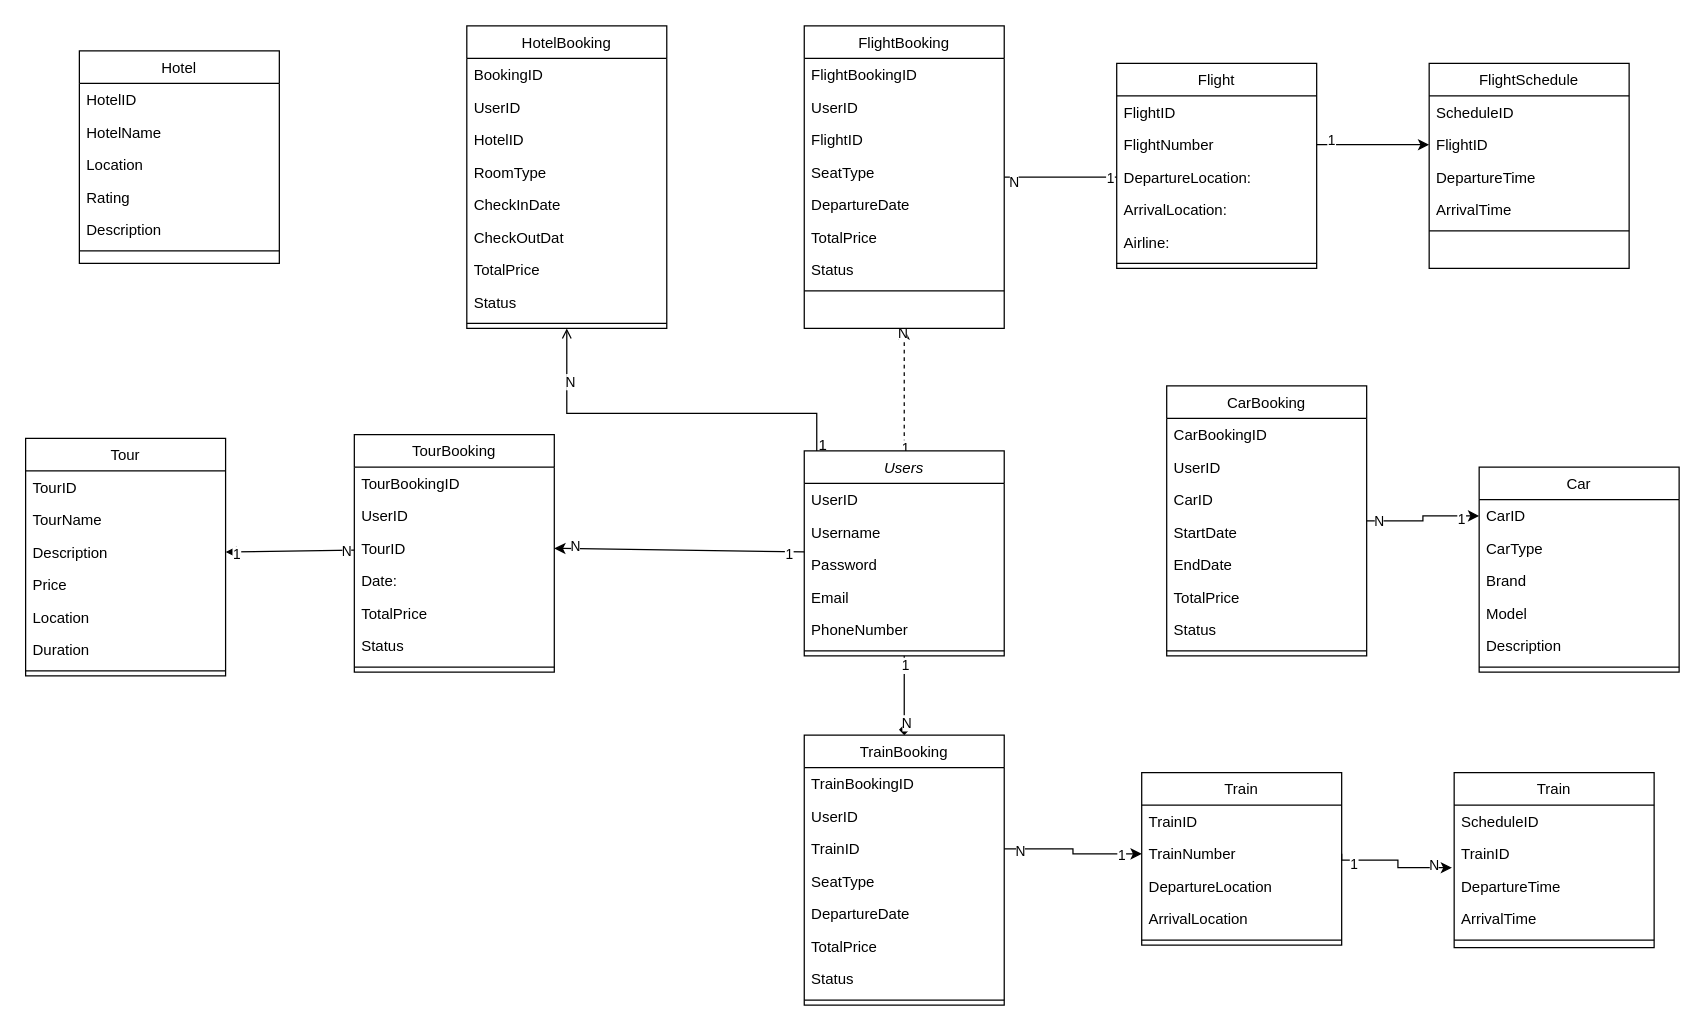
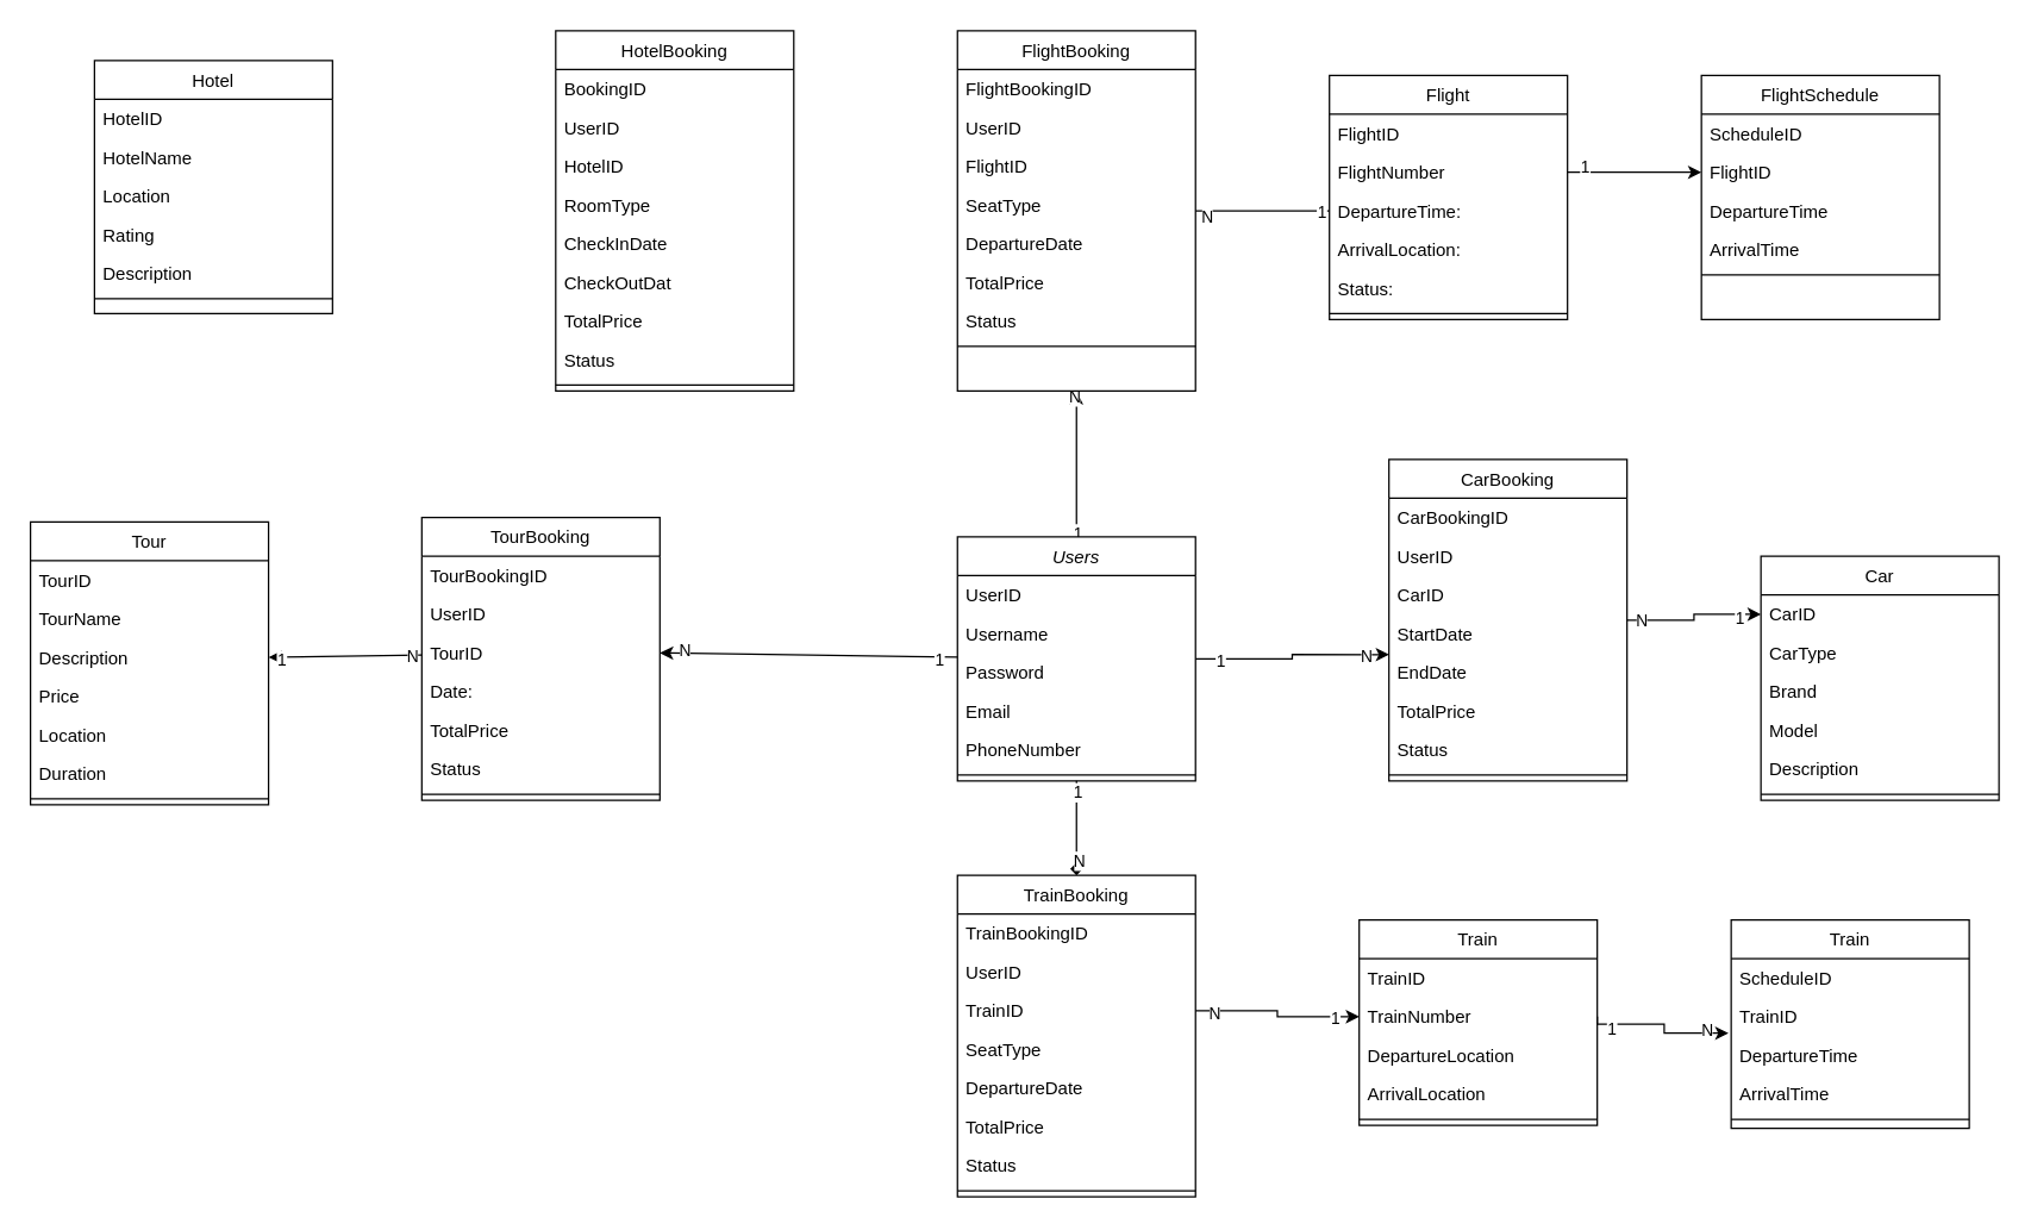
- <mxCell id="54" value="DepartureLocation:" style="text;align=left;verticalAlign=top;spacingLeft=4;spacingRight=4;overflow=hidden;rotatable=0;points=[[0,0.5],[1,0.5]];portConstraint=eastwest;rounded=0;shadow=0;html=0;" parent="51" vertex="1"><mxGeometry y="78" width="160" height="26" as="geometry" /></mxCell>
+ <mxCell id="54" value="DepartureTime:" style="text;align=left;verticalAlign=top;spacingLeft=4;spacingRight=4;overflow=hidden;rotatable=0;points=[[0,0.5],[1,0.5]];portConstraint=eastwest;rounded=0;shadow=0;html=0;" parent="51" vertex="1"><mxGeometry y="78" width="160" height="26" as="geometry" /></mxCell>
- <mxCell id="56" value="Airline:" style="text;align=left;verticalAlign=top;spacingLeft=4;spacingRight=4;overflow=hidden;rotatable=0;points=[[0,0.5],[1,0.5]];portConstraint=eastwest;rounded=0;shadow=0;html=0;" parent="51" vertex="1"><mxGeometry y="130" width="160" height="26" as="geometry" /></mxCell>
+ <mxCell id="56" value="Status:" style="text;align=left;verticalAlign=top;spacingLeft=4;spacingRight=4;overflow=hidden;rotatable=0;points=[[0,0.5],[1,0.5]];portConstraint=eastwest;rounded=0;shadow=0;html=0;" parent="51" vertex="1"><mxGeometry y="130" width="160" height="26" as="geometry" /></mxCell>
- <mxCell id="2" style="edgeStyle=orthogonalEdgeStyle;rounded=0;orthogonalLoop=1;jettySize=auto;html=1;entryX=0.5;entryY=1;entryDx=0;entryDy=0;dashed=1;" parent="1" source="11" target="42" edge="1"><mxGeometry relative="1" as="geometry" /></mxCell>
+ <mxCell id="2" style="edgeStyle=orthogonalEdgeStyle;rounded=0;orthogonalLoop=1;jettySize=auto;html=1;entryX=0.5;entryY=1;entryDx=0;entryDy=0;" parent="1" source="11" target="42" edge="1"><mxGeometry relative="1" as="geometry" /></mxCell>
- <mxCell id="28" value="" style="endArrow=open;shadow=0;strokeWidth=1;rounded=0;curved=0;endFill=1;edgeStyle=elbowEdgeStyle;elbow=vertical;" parent="1" source="11" target="18" edge="1"><mxGeometry x="0.5" y="41" relative="1" as="geometry"><mxPoint x="973" y="522" as="sourcePoint" /><mxPoint x="1133" y="522" as="targetPoint" /><mxPoint x="-40" y="32" as="offset" /><Array as="points"><mxPoint x="653" y="330" /></Array></mxGeometry></mxCell>
- <mxCell id="29" value="1" style="resizable=0;align=left;verticalAlign=bottom;labelBackgroundColor=none;fontSize=12;" parent="28" connectable="0" vertex="1"><mxGeometry x="-1" relative="1" as="geometry"><mxPoint y="4" as="offset" /></mxGeometry></mxCell>
- <mxCell id="30" value="" style="resizable=0;align=right;verticalAlign=bottom;labelBackgroundColor=none;fontSize=12;" parent="28" connectable="0" vertex="1"><mxGeometry x="1" relative="1" as="geometry"><mxPoint x="-7" y="4" as="offset" /></mxGeometry></mxCell>
- <mxCell id="31" value="N" style="edgeLabel;html=1;align=center;verticalAlign=middle;resizable=0;points=[];" parent="28" vertex="1" connectable="0"><mxGeometry x="0.717" y="-2" relative="1" as="geometry"><mxPoint as="offset" /></mxGeometry></mxCell>
+ <mxCell id="5" style="edgeStyle=orthogonalEdgeStyle;rounded=0;orthogonalLoop=1;jettySize=auto;html=1;entryX=0.001;entryY=1.043;entryDx=0;entryDy=0;entryPerimeter=0;" parent="1" source="11" target="81" edge="1"><mxGeometry relative="1" as="geometry" /></mxCell>
+ <mxCell id="6" value="1" style="edgeLabel;html=1;align=center;verticalAlign=middle;resizable=0;points=[];" parent="5" vertex="1" connectable="0"><mxGeometry x="-0.765" y="-1" relative="1" as="geometry"><mxPoint as="offset" /></mxGeometry></mxCell>
+ <mxCell id="7" value="N" style="edgeLabel;html=1;align=center;verticalAlign=middle;resizable=0;points=[];" parent="5" vertex="1" connectable="0"><mxGeometry x="0.752" y="-1" relative="1" as="geometry"><mxPoint as="offset" /></mxGeometry></mxCell>
